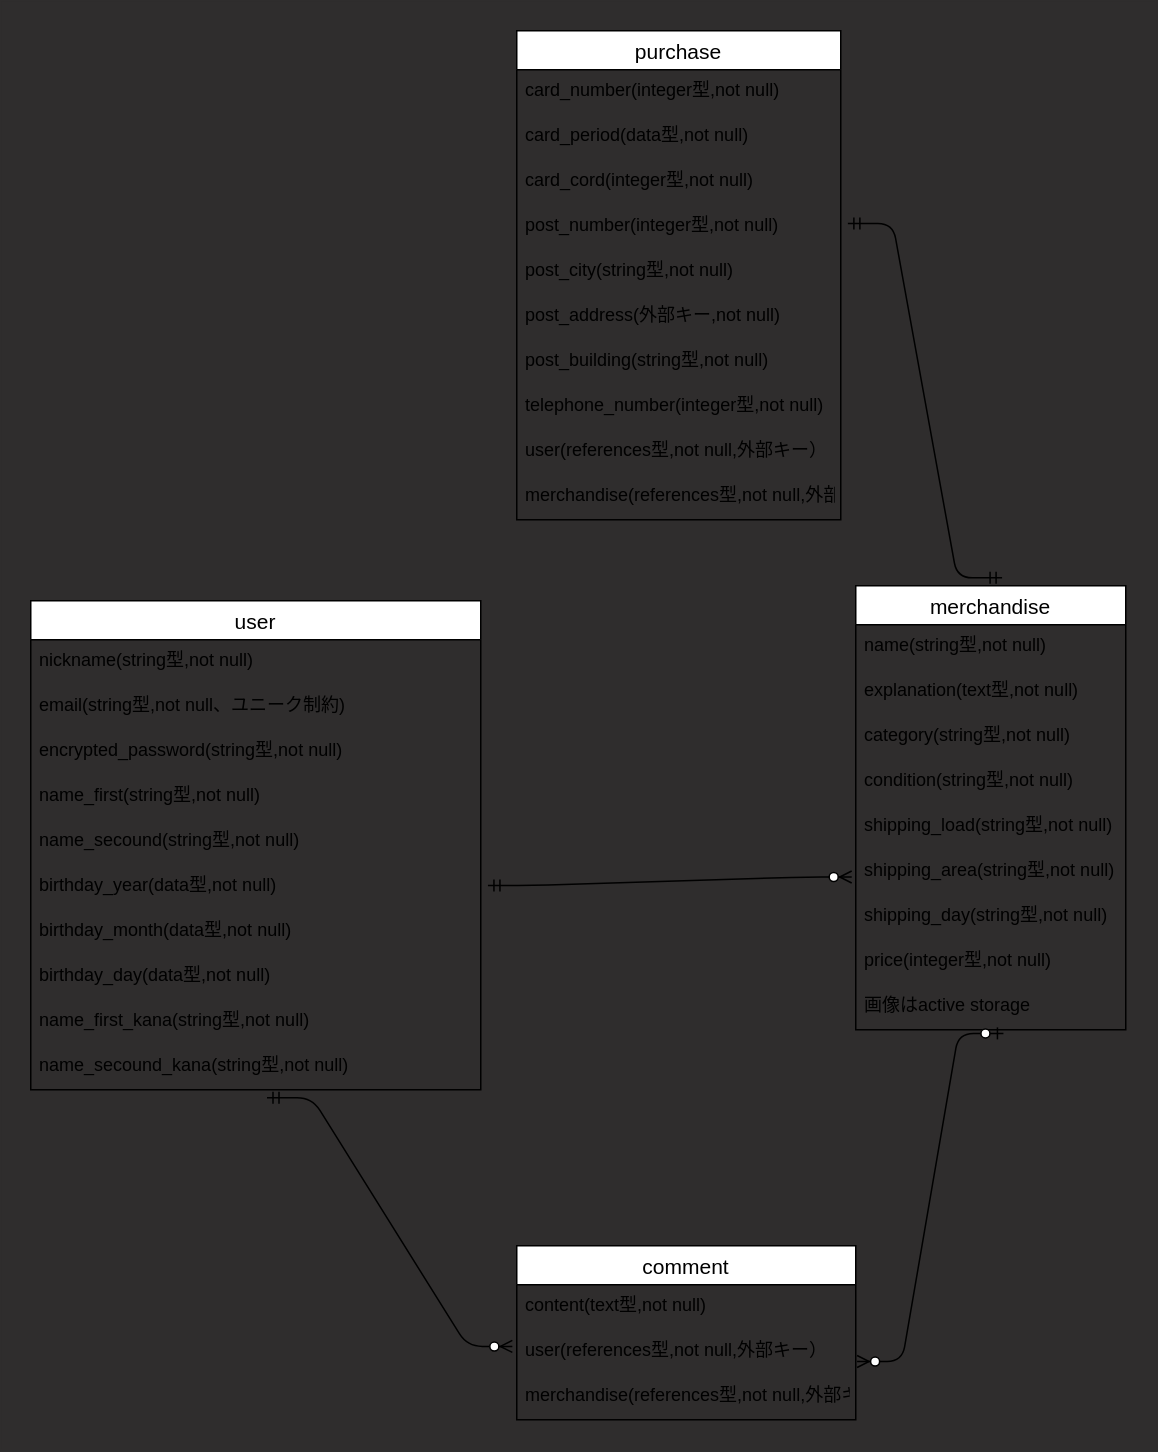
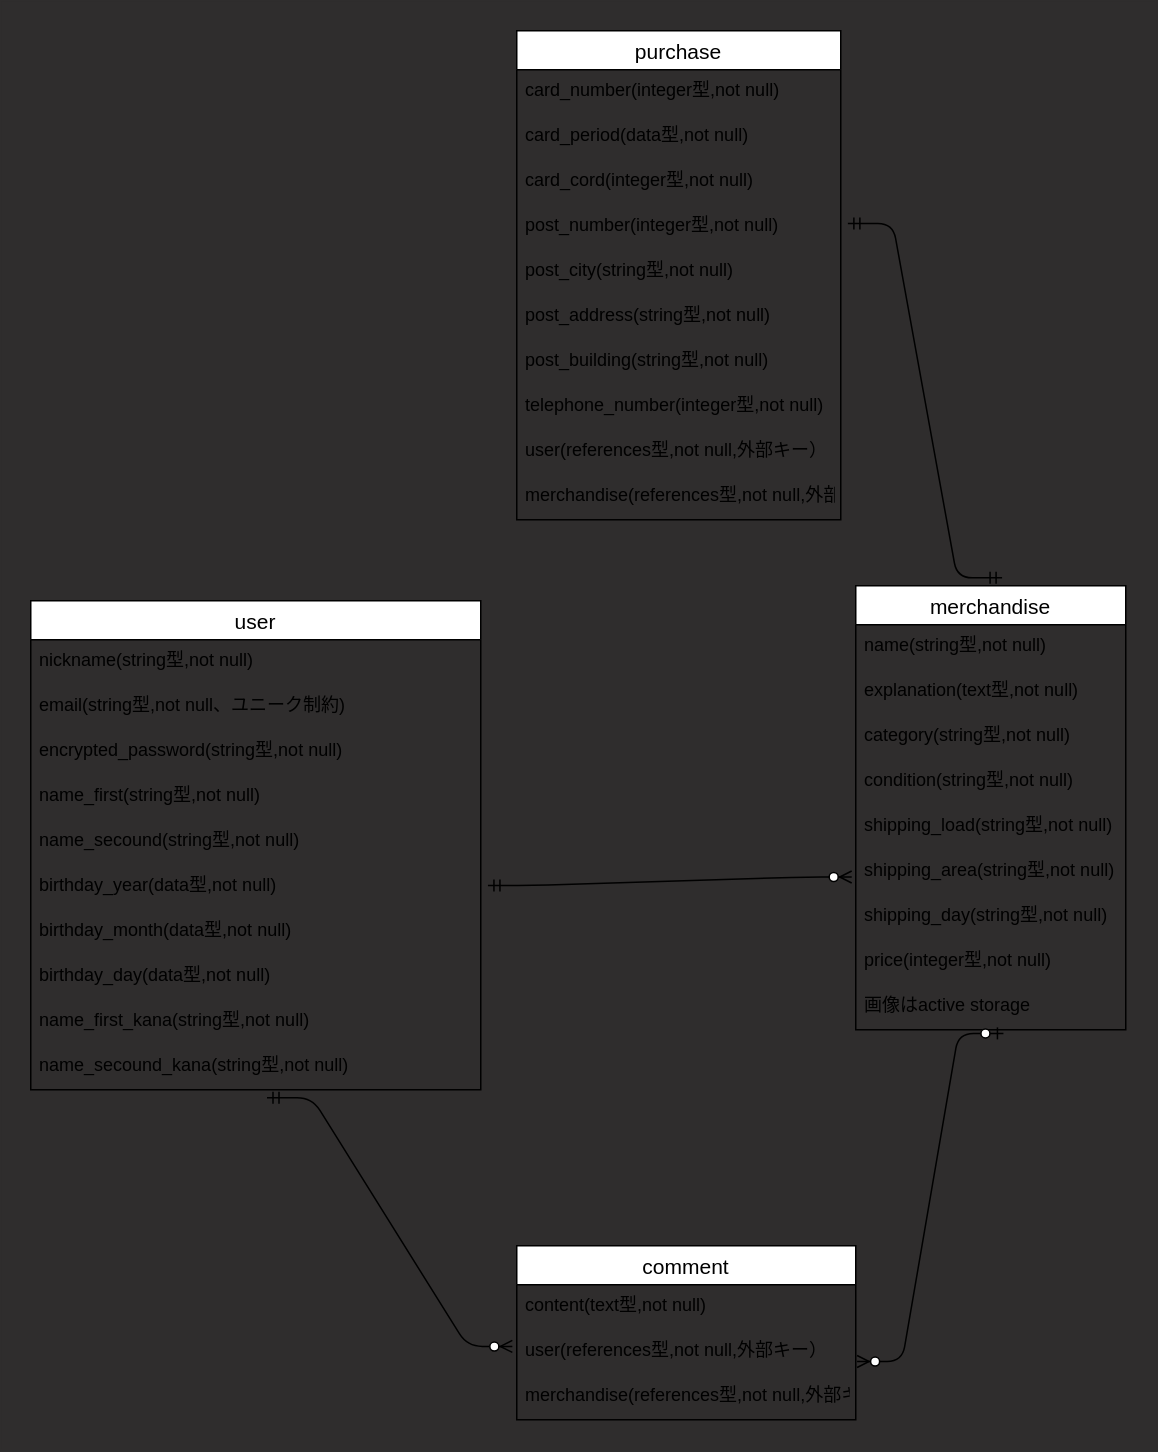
- <mxCell id="29" value="post_address(外部キー,not null)" style="text;strokeColor=none;fillColor=none;spacingLeft=4;spacingRight=4;overflow=hidden;rotatable=0;points=[[0,0.5],[1,0.5]];portConstraint=eastwest;fontSize=12;" vertex="1" parent="23"><mxGeometry y="176" width="216" height="30" as="geometry" /></mxCell>
+ <mxCell id="29" value="post_address(string型,not null)" style="text;strokeColor=none;fillColor=none;spacingLeft=4;spacingRight=4;overflow=hidden;rotatable=0;points=[[0,0.5],[1,0.5]];portConstraint=eastwest;fontSize=12;" vertex="1" parent="23"><mxGeometry y="176" width="216" height="30" as="geometry" /></mxCell>
